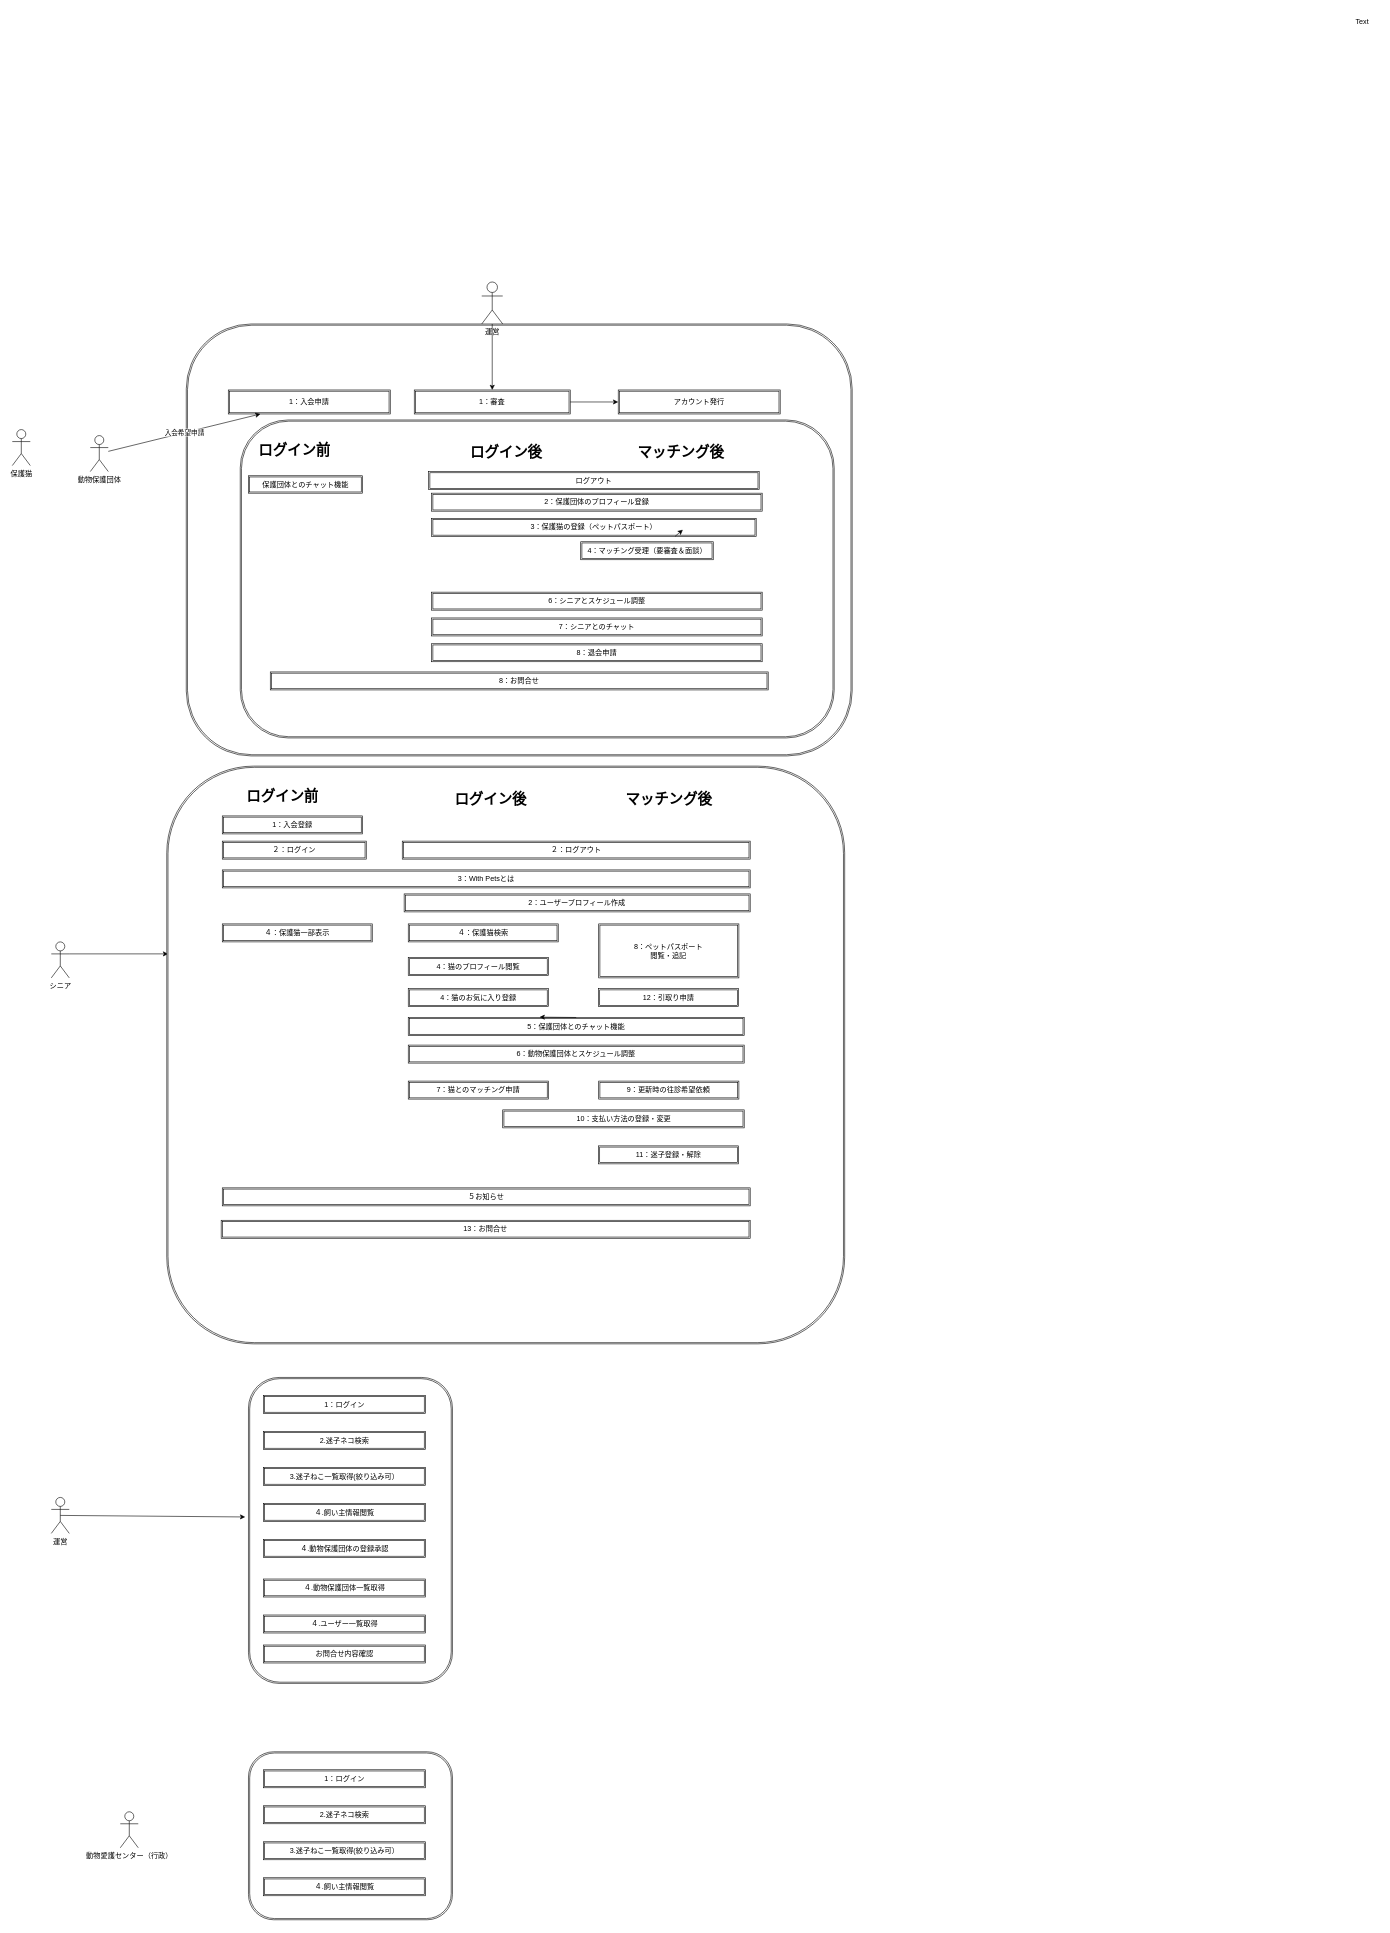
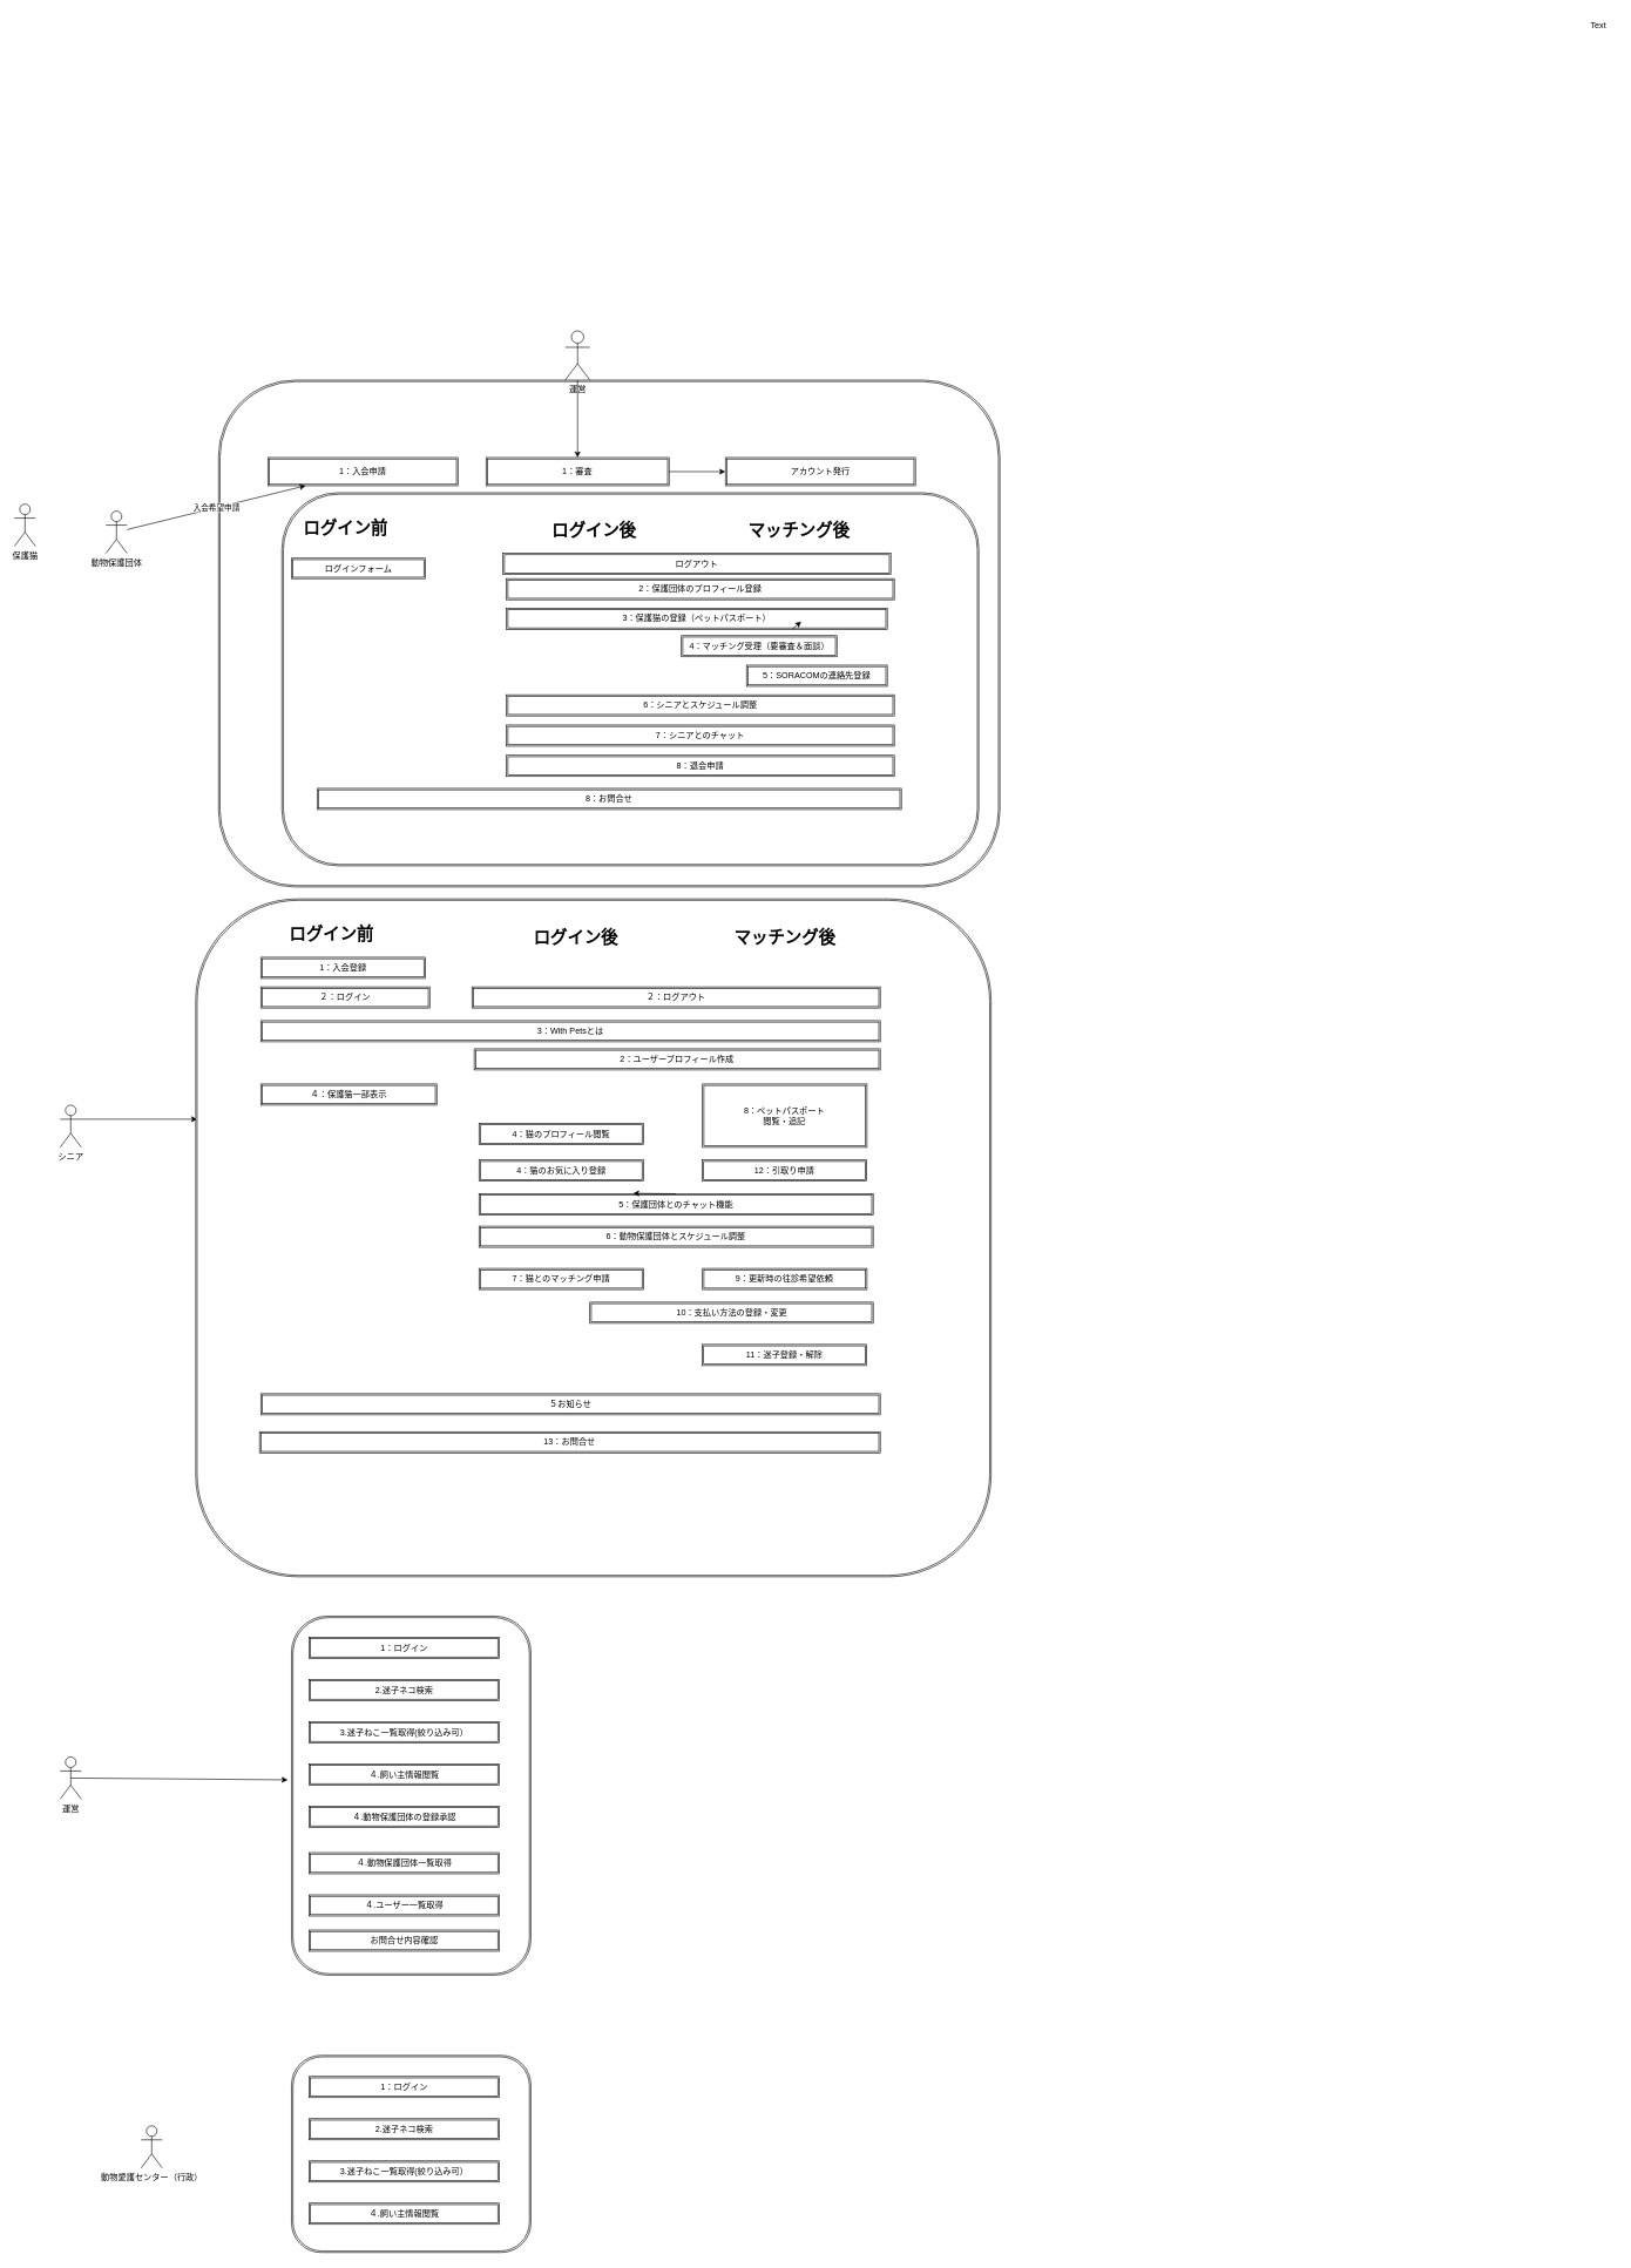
- <mxCell id="34" value="保護団体とのチャット機能" style="shape=ext;double=1;rounded=0;whiteSpace=wrap;html=1;" parent="1" vertex="1"><mxGeometry x="413.68" y="792" width="190" height="29" as="geometry" /></mxCell>
+ <mxCell id="34" value="ログインフォーム" style="shape=ext;double=1;rounded=0;whiteSpace=wrap;html=1;" parent="1" vertex="1"><mxGeometry x="413.68" y="792" width="190" height="29" as="geometry" /></mxCell>
+ <mxCell id="38" value="5：SORACOMの連絡先登録" style="shape=ext;double=1;rounded=0;whiteSpace=wrap;html=1;" parent="1" vertex="1"><mxGeometry x="1060" y="944" width="200" height="30" as="geometry" /></mxCell>
- <mxCell id="70" value="４：保護猫検索" style="shape=ext;double=1;rounded=0;whiteSpace=wrap;html=1;" parent="1" vertex="1"><mxGeometry x="680" y="1539" width="250" height="30" as="geometry" /></mxCell>
